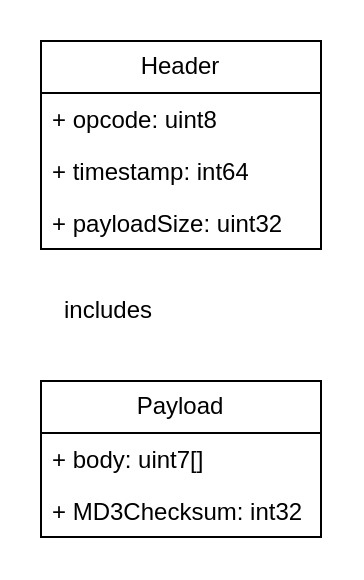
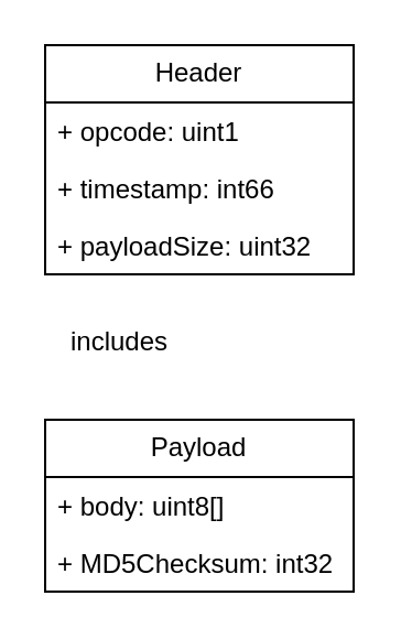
- <mxCell id="3" value="+ opcode: uint8" style="text;strokeColor=none;fillColor=none;align=left;verticalAlign=top;spacingLeft=4;spacingRight=4;overflow=hidden;rotatable=0;points=[[0,0.5],[1,0.5]];portConstraint=eastwest;whiteSpace=wrap;html=1;" parent="2" vertex="1"><mxGeometry y="26" width="140" height="26" as="geometry" /></mxCell>
+ <mxCell id="3" value="+ opcode: uint1" style="text;strokeColor=none;fillColor=none;align=left;verticalAlign=top;spacingLeft=4;spacingRight=4;overflow=hidden;rotatable=0;points=[[0,0.5],[1,0.5]];portConstraint=eastwest;whiteSpace=wrap;html=1;" parent="2" vertex="1"><mxGeometry y="26" width="140" height="26" as="geometry" /></mxCell>
- <mxCell id="4" value="+ timestamp: int64" style="text;strokeColor=none;fillColor=none;align=left;verticalAlign=top;spacingLeft=4;spacingRight=4;overflow=hidden;rotatable=0;points=[[0,0.5],[1,0.5]];portConstraint=eastwest;whiteSpace=wrap;html=1;" parent="2" vertex="1"><mxGeometry y="52" width="140" height="26" as="geometry" /></mxCell>
+ <mxCell id="4" value="+ timestamp: int66" style="text;strokeColor=none;fillColor=none;align=left;verticalAlign=top;spacingLeft=4;spacingRight=4;overflow=hidden;rotatable=0;points=[[0,0.5],[1,0.5]];portConstraint=eastwest;whiteSpace=wrap;html=1;" parent="2" vertex="1"><mxGeometry y="52" width="140" height="26" as="geometry" /></mxCell>
- <mxCell id="7" value="+ body: uint7[]" style="text;strokeColor=none;fillColor=none;align=left;verticalAlign=top;spacingLeft=4;spacingRight=4;overflow=hidden;rotatable=0;points=[[0,0.5],[1,0.5]];portConstraint=eastwest;whiteSpace=wrap;html=1;" parent="6" vertex="1"><mxGeometry y="26" width="140" height="26" as="geometry" /></mxCell>
+ <mxCell id="7" value="+ body: uint8[]" style="text;strokeColor=none;fillColor=none;align=left;verticalAlign=top;spacingLeft=4;spacingRight=4;overflow=hidden;rotatable=0;points=[[0,0.5],[1,0.5]];portConstraint=eastwest;whiteSpace=wrap;html=1;" parent="6" vertex="1"><mxGeometry y="26" width="140" height="26" as="geometry" /></mxCell>
- <mxCell id="8" value="+ MD3Checksum: int32" style="text;strokeColor=none;fillColor=none;align=left;verticalAlign=top;spacingLeft=4;spacingRight=4;overflow=hidden;rotatable=0;points=[[0,0.5],[1,0.5]];portConstraint=eastwest;whiteSpace=wrap;html=1;" parent="6" vertex="1"><mxGeometry y="52" width="140" height="26" as="geometry" /></mxCell>
+ <mxCell id="8" value="+ MD5Checksum: int32" style="text;strokeColor=none;fillColor=none;align=left;verticalAlign=top;spacingLeft=4;spacingRight=4;overflow=hidden;rotatable=0;points=[[0,0.5],[1,0.5]];portConstraint=eastwest;whiteSpace=wrap;html=1;" parent="6" vertex="1"><mxGeometry y="52" width="140" height="26" as="geometry" /></mxCell>
